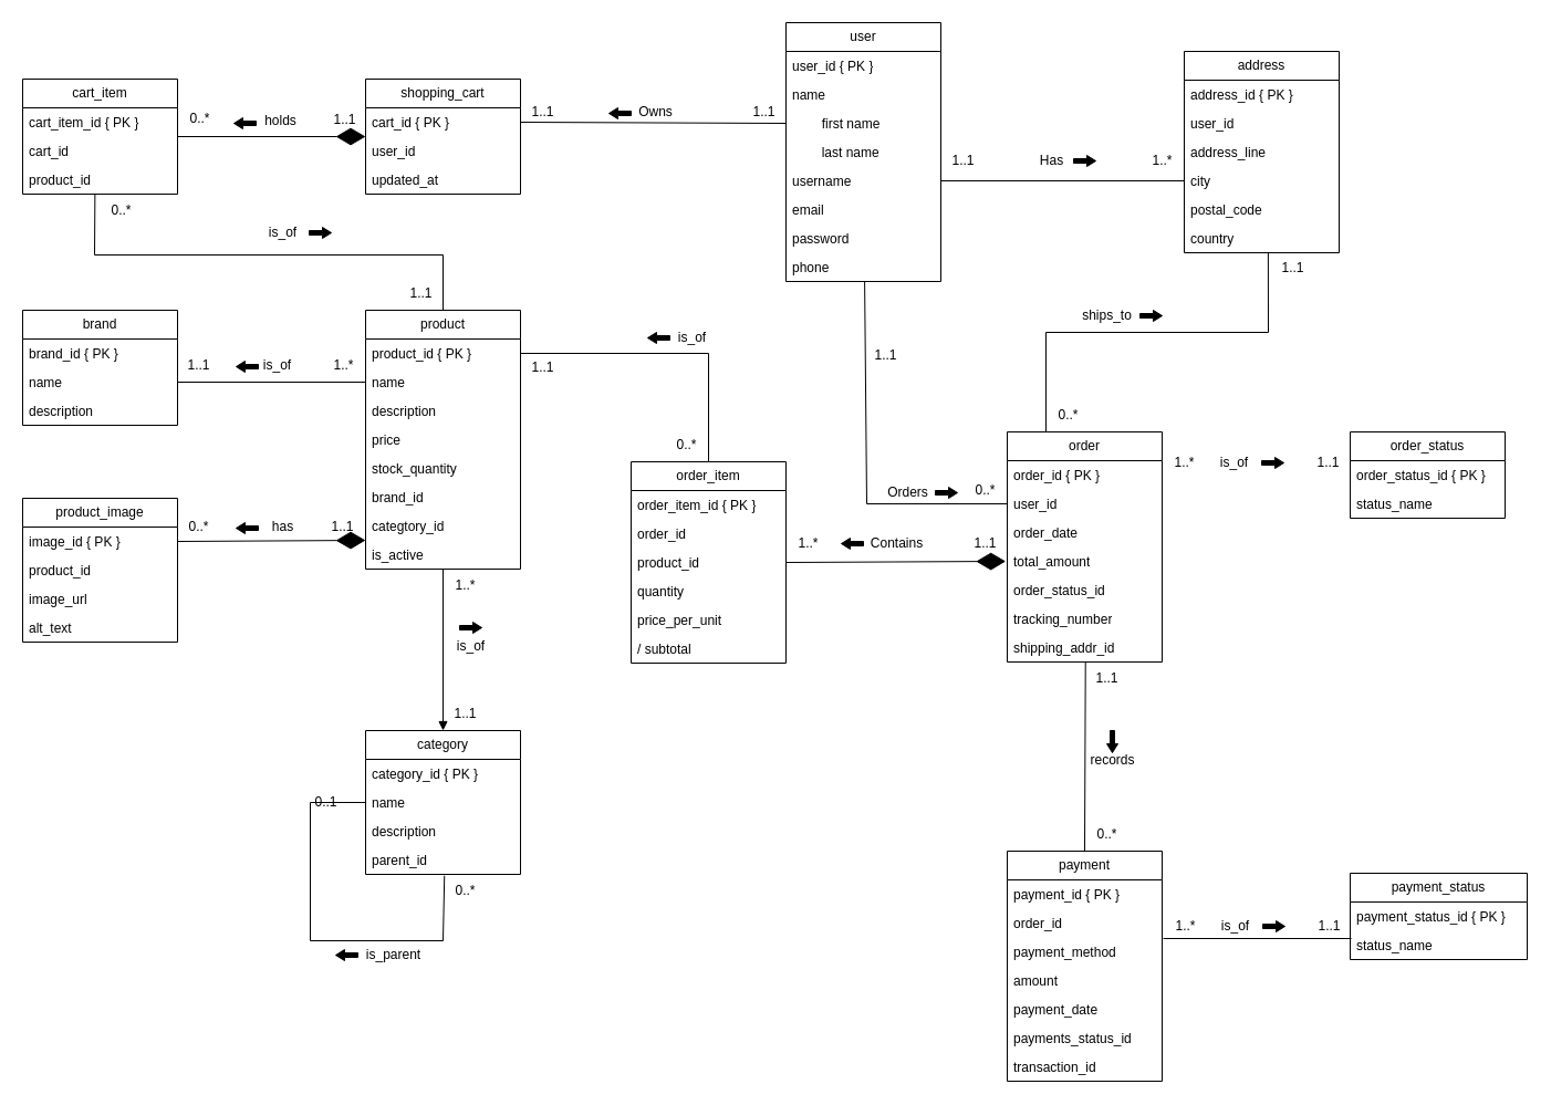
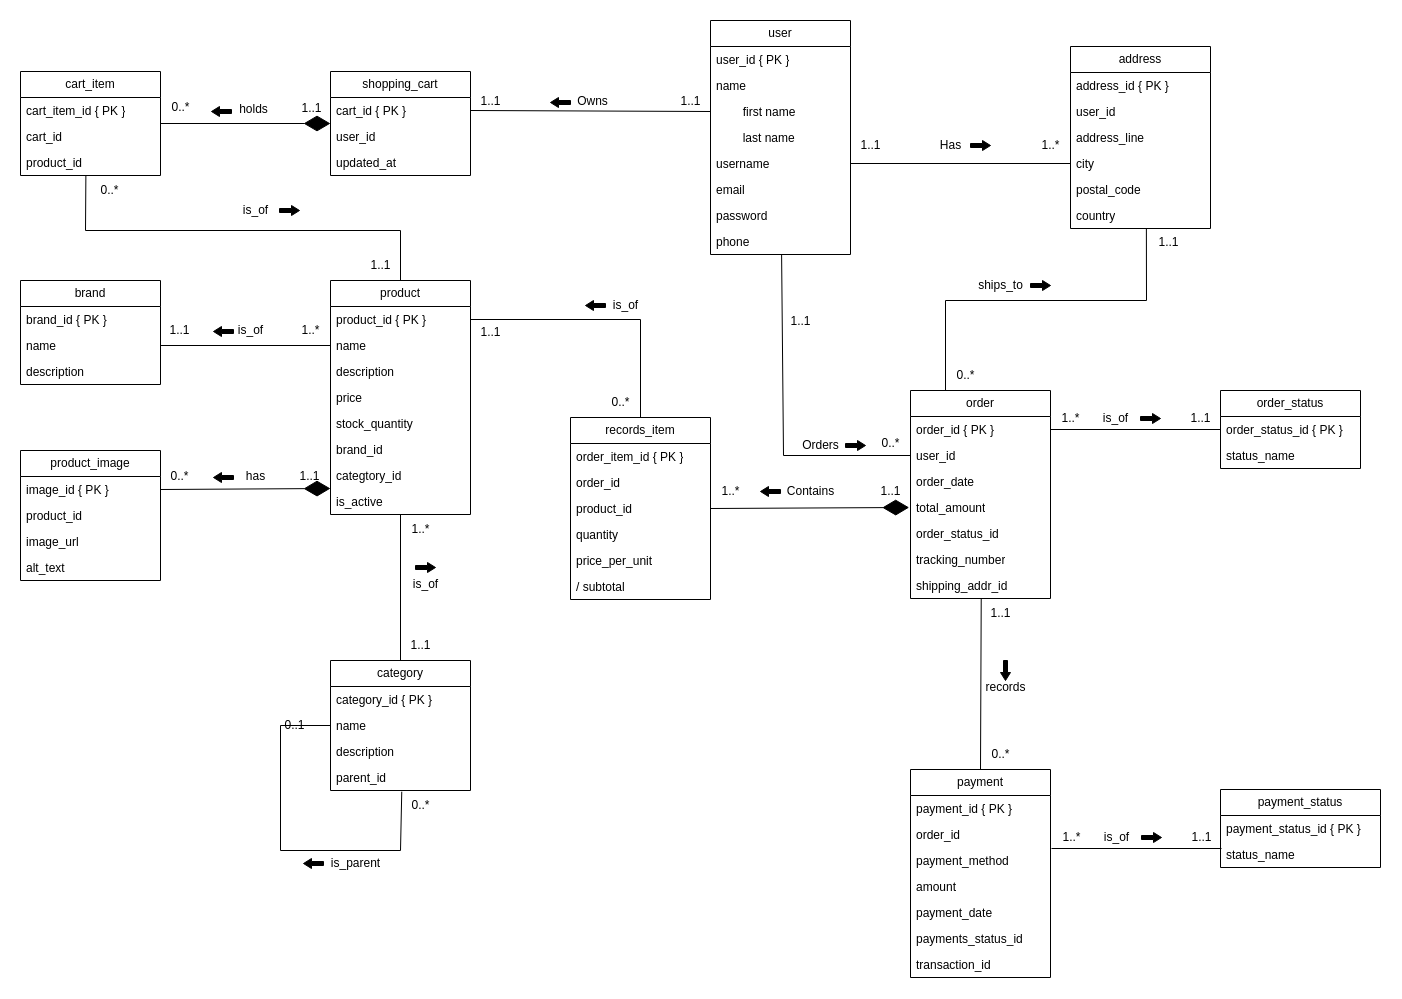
+ <mxCell id="93" value="" style="endArrow=none;html=1;rounded=0;entryX=1;entryY=0.5;entryDx=0;entryDy=0;exitX=0;exitY=0.5;exitDx=0;exitDy=0;" parent="1" source="66" target="31" edge="1"><mxGeometry width="50" height="50" relative="1" as="geometry"><mxPoint x="920" y="517" as="sourcePoint" /><mxPoint x="720" y="518" as="targetPoint" /></mxGeometry></mxCell>
- <mxCell id="38" value="order_item" style="swimlane;fontStyle=0;childLayout=stackLayout;horizontal=1;startSize=26;fillColor=none;horizontalStack=0;resizeParent=1;resizeParentMax=0;resizeLast=0;collapsible=1;marginBottom=0;whiteSpace=wrap;html=1;" parent="1" vertex="1"><mxGeometry x="570" y="417" width="140" height="182" as="geometry" /></mxCell>
+ <mxCell id="38" value="records_item" style="swimlane;fontStyle=0;childLayout=stackLayout;horizontal=1;startSize=26;fillColor=none;horizontalStack=0;resizeParent=1;resizeParentMax=0;resizeLast=0;collapsible=1;marginBottom=0;whiteSpace=wrap;html=1;" parent="1" vertex="1"><mxGeometry x="570" y="417" width="140" height="182" as="geometry" /></mxCell>
- <mxCell id="115" value="" style="endArrow=block;html=1;rounded=0;exitX=0.5;exitY=1;exitDx=0;exitDy=0;entryX=0.5;entryY=0;entryDx=0;entryDy=0;" parent="1" source="2" target="11" edge="1"><mxGeometry width="50" height="50" relative="1" as="geometry"><mxPoint x="400" y="530" as="sourcePoint" /><mxPoint x="400" y="640" as="targetPoint" /></mxGeometry></mxCell>
+ <mxCell id="115" value="" style="endArrow=none;html=1;rounded=0;exitX=0.5;exitY=1;exitDx=0;exitDy=0;entryX=0.5;entryY=0;entryDx=0;entryDy=0;" parent="1" source="2" target="11" edge="1"><mxGeometry width="50" height="50" relative="1" as="geometry"><mxPoint x="400" y="530" as="sourcePoint" /><mxPoint x="400" y="640" as="targetPoint" /></mxGeometry></mxCell>
